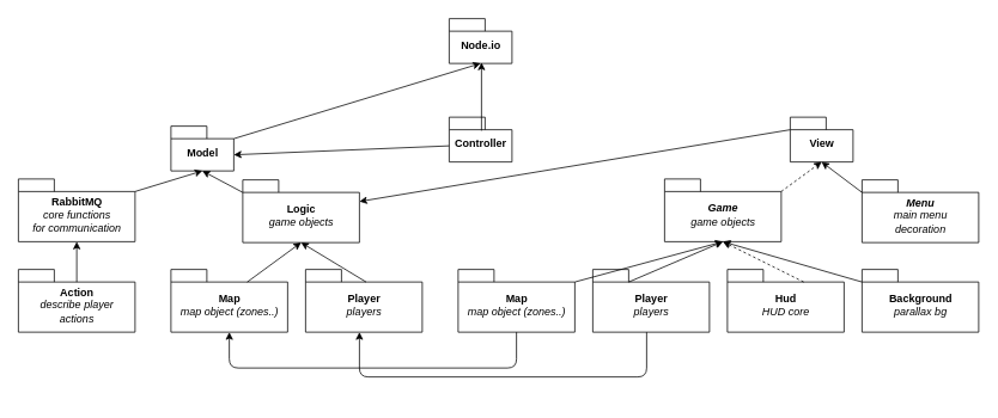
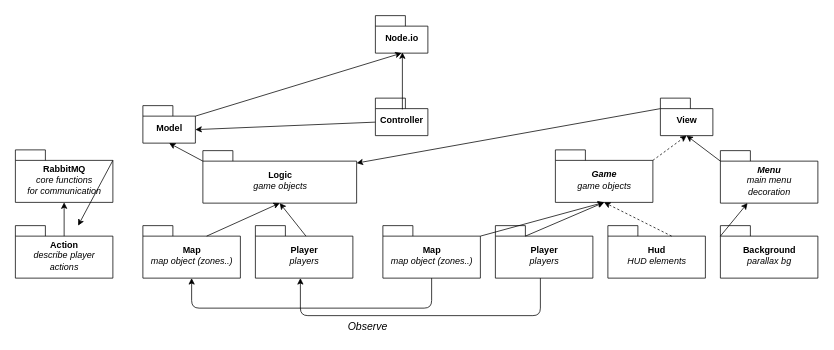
- <mxCell id="16" value="" style="endArrow=classic;html=1;entryX=0.5;entryY=1;entryDx=0;entryDy=0;entryPerimeter=0;exitX=0;exitY=0;exitDx=130;exitDy=14;exitPerimeter=0;" edge="1" parent="1" source="5" target="2"><mxGeometry width="50" height="50" relative="1" as="geometry"><mxPoint x="180" y="270" as="sourcePoint" /><mxPoint x="230" y="220" as="targetPoint" /></mxGeometry></mxCell>
+ <mxCell id="16" value="" style="endArrow=classic;html=1;exitX=0;exitY=0;exitDx=130;exitDy=14;exitPerimeter=0;" edge="1" parent="1" source="5" target="7"><mxGeometry width="50" height="50" relative="1" as="geometry"><mxPoint x="180" y="270" as="sourcePoint" /><mxPoint x="230" y="220" as="targetPoint" /></mxGeometry></mxCell>
- <mxCell id="6" value="Logic&lt;br&gt;&lt;span style=&quot;font-weight: 400&quot;&gt;&lt;i&gt;game objects&lt;br&gt;&lt;/i&gt;&lt;/span&gt;" style="shape=folder;fontStyle=1;spacingTop=10;tabWidth=40;tabHeight=14;tabPosition=left;html=1;" vertex="1" parent="1"><mxGeometry x="270" y="200" width="130" height="70" as="geometry" /></mxCell>
+ <mxCell id="6" value="Logic&lt;br&gt;&lt;span style=&quot;font-weight: 400&quot;&gt;&lt;i&gt;game objects&lt;br&gt;&lt;/i&gt;&lt;/span&gt;" style="shape=folder;fontStyle=1;spacingTop=10;tabWidth=40;tabHeight=14;tabPosition=left;html=1;" vertex="1" parent="1"><mxGeometry x="270" y="200" width="205" height="70" as="geometry" /></mxCell>
- <mxCell id="24" value="" style="endArrow=classic;html=1;entryX=0.5;entryY=1;entryDx=0;entryDy=0;entryPerimeter=0;exitX=0;exitY=0;exitDx=0;exitDy=14;exitPerimeter=0;" edge="1" parent="1" source="15" target="10"><mxGeometry width="50" height="50" relative="1" as="geometry"><mxPoint x="1110" y="420" as="sourcePoint" /><mxPoint x="1160" y="370" as="targetPoint" /></mxGeometry></mxCell>
+ <mxCell id="24" value="" style="endArrow=classic;html=1;exitX=0;exitY=0;exitDx=0;exitDy=14;exitPerimeter=0;" edge="1" parent="1" source="15" target="11"><mxGeometry width="50" height="50" relative="1" as="geometry"><mxPoint x="1110" y="420" as="sourcePoint" /><mxPoint x="1160" y="370" as="targetPoint" /></mxGeometry></mxCell>
- <mxCell id="14" value="Hud&lt;br&gt;&lt;i style=&quot;font-weight: normal&quot;&gt;HUD core&lt;/i&gt;" style="shape=folder;fontStyle=1;spacingTop=10;tabWidth=40;tabHeight=14;tabPosition=left;html=1;" vertex="1" parent="1"><mxGeometry x="810" y="300" width="130" height="70" as="geometry" /></mxCell>
+ <mxCell id="14" value="Hud&lt;br&gt;&lt;i style=&quot;font-weight: normal&quot;&gt;HUD elements&lt;/i&gt;" style="shape=folder;fontStyle=1;spacingTop=10;tabWidth=40;tabHeight=14;tabPosition=left;html=1;" vertex="1" parent="1"><mxGeometry x="810" y="300" width="130" height="70" as="geometry" /></mxCell>
+ <mxCell id="29" value="&lt;i&gt;&lt;font style=&quot;font-size: 14px&quot;&gt;Observe&lt;/font&gt;&lt;/i&gt;" style="text;html=1;strokeColor=none;fillColor=none;align=center;verticalAlign=middle;whiteSpace=wrap;rounded=0;" vertex="1" parent="1"><mxGeometry x="470" y="424" width="40" height="20" as="geometry" /></mxCell>
